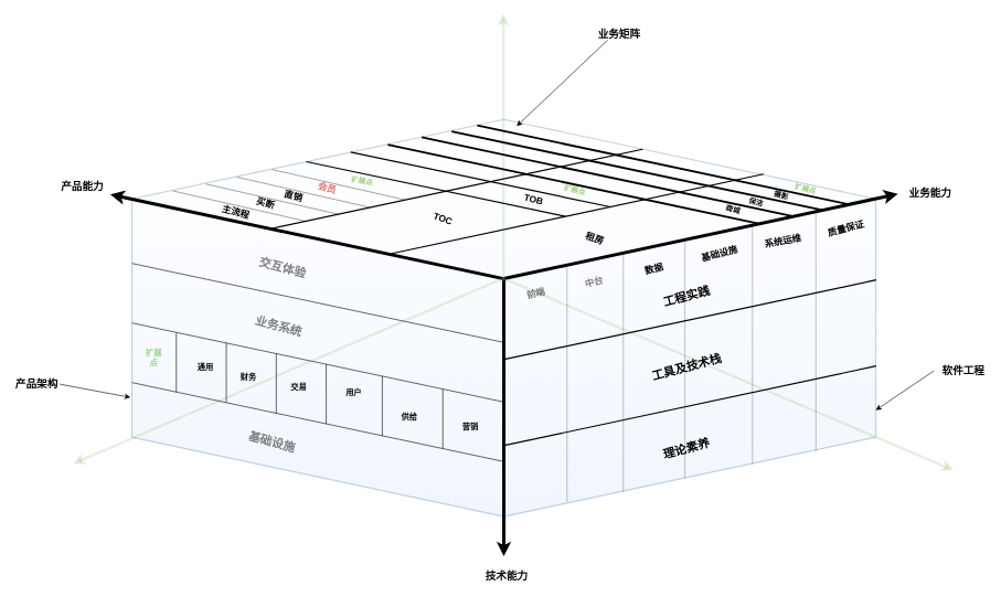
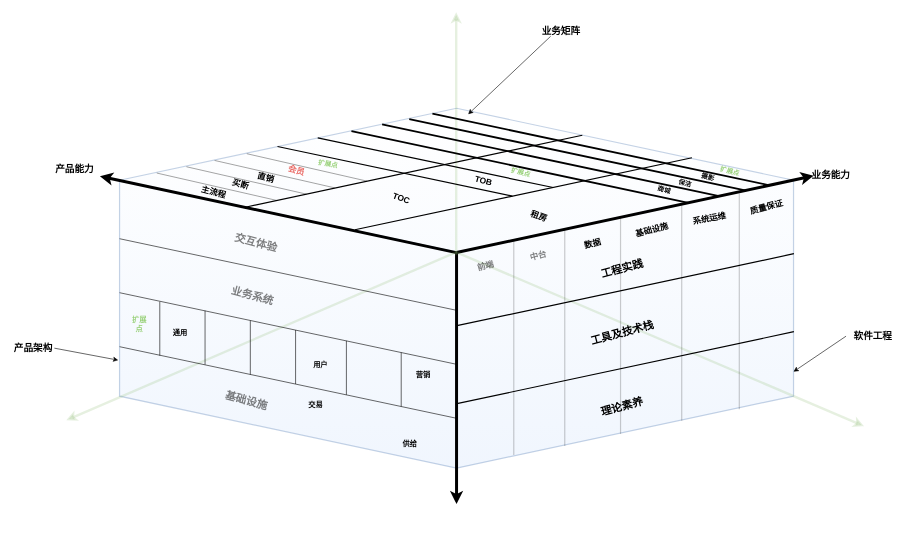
- <mxCell id="10" value="&lt;span style=&quot;font-size: 16px&quot;&gt;&lt;b&gt;业务能力&lt;/b&gt;&lt;/span&gt;" style="text;html=1;strokeColor=none;fillColor=none;align=center;verticalAlign=middle;whiteSpace=wrap;rounded=0;" parent="5" vertex="1"><mxGeometry x="1370" y="280" width="70" height="20" as="geometry" /></mxCell>
+ <mxCell id="10" value="&lt;span style=&quot;font-size: 16px&quot;&gt;&lt;b&gt;业务能力&lt;/b&gt;&lt;/span&gt;" style="text;html=1;strokeColor=none;fillColor=none;align=center;verticalAlign=middle;whiteSpace=wrap;rounded=0;" parent="5" vertex="1"><mxGeometry x="1350" y="280" width="70" height="20" as="geometry" /></mxCell>
- <mxCell id="36" value="&lt;b&gt;通用&lt;/b&gt;" style="text;html=1;strokeColor=none;fillColor=none;align=center;verticalAlign=middle;whiteSpace=wrap;rounded=0;" parent="18" vertex="1"><mxGeometry x="292.568" y="547.5" width="33.545" height="15.0" as="geometry" /></mxCell>
+ <mxCell id="36" value="&lt;b&gt;通用&lt;/b&gt;" style="text;html=1;strokeColor=none;fillColor=none;align=center;verticalAlign=middle;whiteSpace=wrap;rounded=0;" parent="18" vertex="1"><mxGeometry x="282.568" y="547.5" width="33.545" height="15.0" as="geometry" /></mxCell>
- <mxCell id="35" value="&lt;b&gt;财务&lt;/b&gt;" style="text;html=1;strokeColor=none;fillColor=none;align=center;verticalAlign=middle;whiteSpace=wrap;rounded=0;" parent="18" vertex="1"><mxGeometry x="358.044" y="562.5" width="33.545" height="15.0" as="geometry" /></mxCell>
- <mxCell id="34" value="&lt;b&gt;交易&lt;/b&gt;" style="text;html=1;strokeColor=none;fillColor=none;align=center;verticalAlign=middle;whiteSpace=wrap;rounded=0;" parent="18" vertex="1"><mxGeometry x="433.519" y="577.5" width="33.545" height="15.0" as="geometry" /></mxCell>
+ <mxCell id="34" value="&lt;b&gt;交易&lt;/b&gt;" style="text;html=1;strokeColor=none;fillColor=none;align=center;verticalAlign=middle;whiteSpace=wrap;rounded=0;" parent="18" vertex="1"><mxGeometry x="508.519" y="667.5" width="33.545" height="15.0" as="geometry" /></mxCell>
- <mxCell id="33" value="&lt;b&gt;用户&lt;/b&gt;" style="text;html=1;strokeColor=none;fillColor=none;align=center;verticalAlign=middle;whiteSpace=wrap;rounded=0;" parent="18" vertex="1"><mxGeometry x="517.381" y="585" width="33.545" height="15.0" as="geometry" /></mxCell>
+ <mxCell id="33" value="&lt;b&gt;用户&lt;/b&gt;" style="text;html=1;strokeColor=none;fillColor=none;align=center;verticalAlign=middle;whiteSpace=wrap;rounded=0;" parent="18" vertex="1"><mxGeometry x="517.381" y="600" width="33.545" height="15.0" as="geometry" /></mxCell>
- <mxCell id="32" value="&lt;b&gt;供给&lt;/b&gt;" style="text;html=1;strokeColor=none;fillColor=none;align=center;verticalAlign=middle;whiteSpace=wrap;rounded=0;" parent="18" vertex="1"><mxGeometry x="601.243" y="622.5" width="33.545" height="15.0" as="geometry" /></mxCell>
+ <mxCell id="32" value="&lt;b&gt;供给&lt;/b&gt;" style="text;html=1;strokeColor=none;fillColor=none;align=center;verticalAlign=middle;whiteSpace=wrap;rounded=0;" parent="18" vertex="1"><mxGeometry x="666.243" y="732.5" width="33.545" height="15.0" as="geometry" /></mxCell>
- <mxCell id="31" value="&lt;b&gt;营销&lt;/b&gt;" style="text;html=1;strokeColor=none;fillColor=none;align=center;verticalAlign=middle;whiteSpace=wrap;rounded=0;" parent="18" vertex="1"><mxGeometry x="693.491" y="637.5" width="33.545" height="15.0" as="geometry" /></mxCell>
+ <mxCell id="31" value="&lt;b&gt;营销&lt;/b&gt;" style="text;html=1;strokeColor=none;fillColor=none;align=center;verticalAlign=middle;whiteSpace=wrap;rounded=0;" parent="18" vertex="1"><mxGeometry x="688.491" y="617.5" width="33.545" height="15.0" as="geometry" /></mxCell>
- <mxCell id="11" value="&lt;span style=&quot;font-size: 16px&quot;&gt;&lt;b&gt;技术能力&lt;/b&gt;&lt;/span&gt;" style="text;html=1;strokeColor=none;fillColor=none;align=center;verticalAlign=middle;whiteSpace=wrap;rounded=0;" parent="5" vertex="1"><mxGeometry x="730" y="860" width="70" height="20" as="geometry" /></mxCell>
